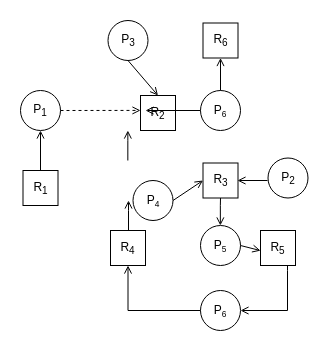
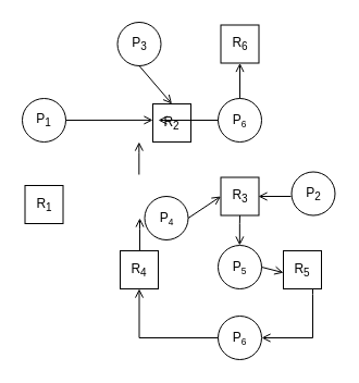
- <mxCell id="9" value="" style="endArrow=open;html=1;rounded=0;endFill=0;exitX=1;exitY=0.5;exitDx=0;exitDy=0;entryX=0;entryY=0.426;entryDx=0;entryDy=0;entryPerimeter=0;dashed=1;" edge="1" parent="5" source="6" target="8"><mxGeometry width="50" height="50" relative="1" as="geometry"><mxPoint x="40" y="200" as="sourcePoint" /><mxPoint x="90" y="150" as="targetPoint" /></mxGeometry></mxCell>
+ <mxCell id="9" value="" style="endArrow=open;html=1;rounded=0;endFill=0;exitX=1;exitY=0.5;exitDx=0;exitDy=0;entryX=0;entryY=0.426;entryDx=0;entryDy=0;entryPerimeter=0;" edge="1" parent="5" source="6" target="8"><mxGeometry width="50" height="50" relative="1" as="geometry"><mxPoint x="40" y="200" as="sourcePoint" /><mxPoint x="90" y="150" as="targetPoint" /></mxGeometry></mxCell>
- <mxCell id="29" style="edgeStyle=orthogonalEdgeStyle;rounded=0;orthogonalLoop=1;jettySize=auto;html=1;entryX=0.5;entryY=1;entryDx=0;entryDy=0;endArrow=open;endFill=0;" edge="1" parent="5" source="7" target="6"><mxGeometry relative="1" as="geometry" /></mxCell>
